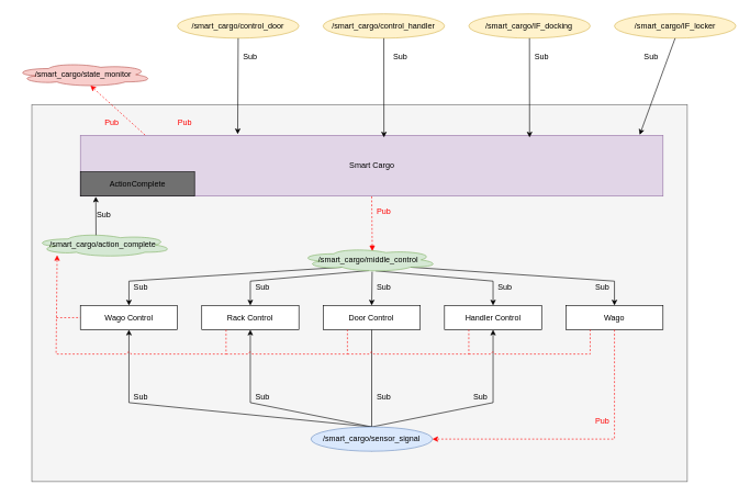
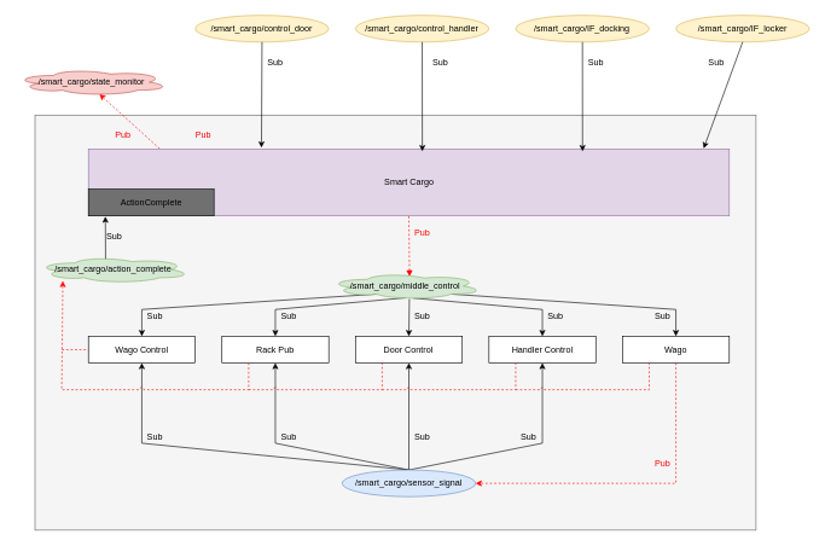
- <mxCell id="4" value="Rack Control" style="rounded=0;whiteSpace=wrap;html=1;" parent="1" vertex="1"><mxGeometry x="305.933" y="463.308" width="147.467" height="36.923" as="geometry" /></mxCell>
+ <mxCell id="4" value="Rack Pub" style="rounded=0;whiteSpace=wrap;html=1;" parent="1" vertex="1"><mxGeometry x="305.933" y="463.308" width="147.467" height="36.923" as="geometry" /></mxCell>
- <mxCell id="27" value="" style="endArrow=none;html=1;rounded=0;entryX=0.5;entryY=1;entryDx=0;entryDy=0;startArrow=none;" parent="1" source="30" target="3" edge="1"><mxGeometry width="50" height="50" relative="1" as="geometry"><mxPoint x="565.843" y="721.769" as="sourcePoint" /><mxPoint x="611.927" y="675.615" as="targetPoint" /></mxGeometry></mxCell>
+ <mxCell id="27" value="" style="endArrow=classic;html=1;rounded=0;entryX=0.5;entryY=1;entryDx=0;entryDy=0;startArrow=none;" parent="1" source="30" target="3" edge="1"><mxGeometry width="50" height="50" relative="1" as="geometry"><mxPoint x="565.843" y="721.769" as="sourcePoint" /><mxPoint x="611.927" y="675.615" as="targetPoint" /></mxGeometry></mxCell>
